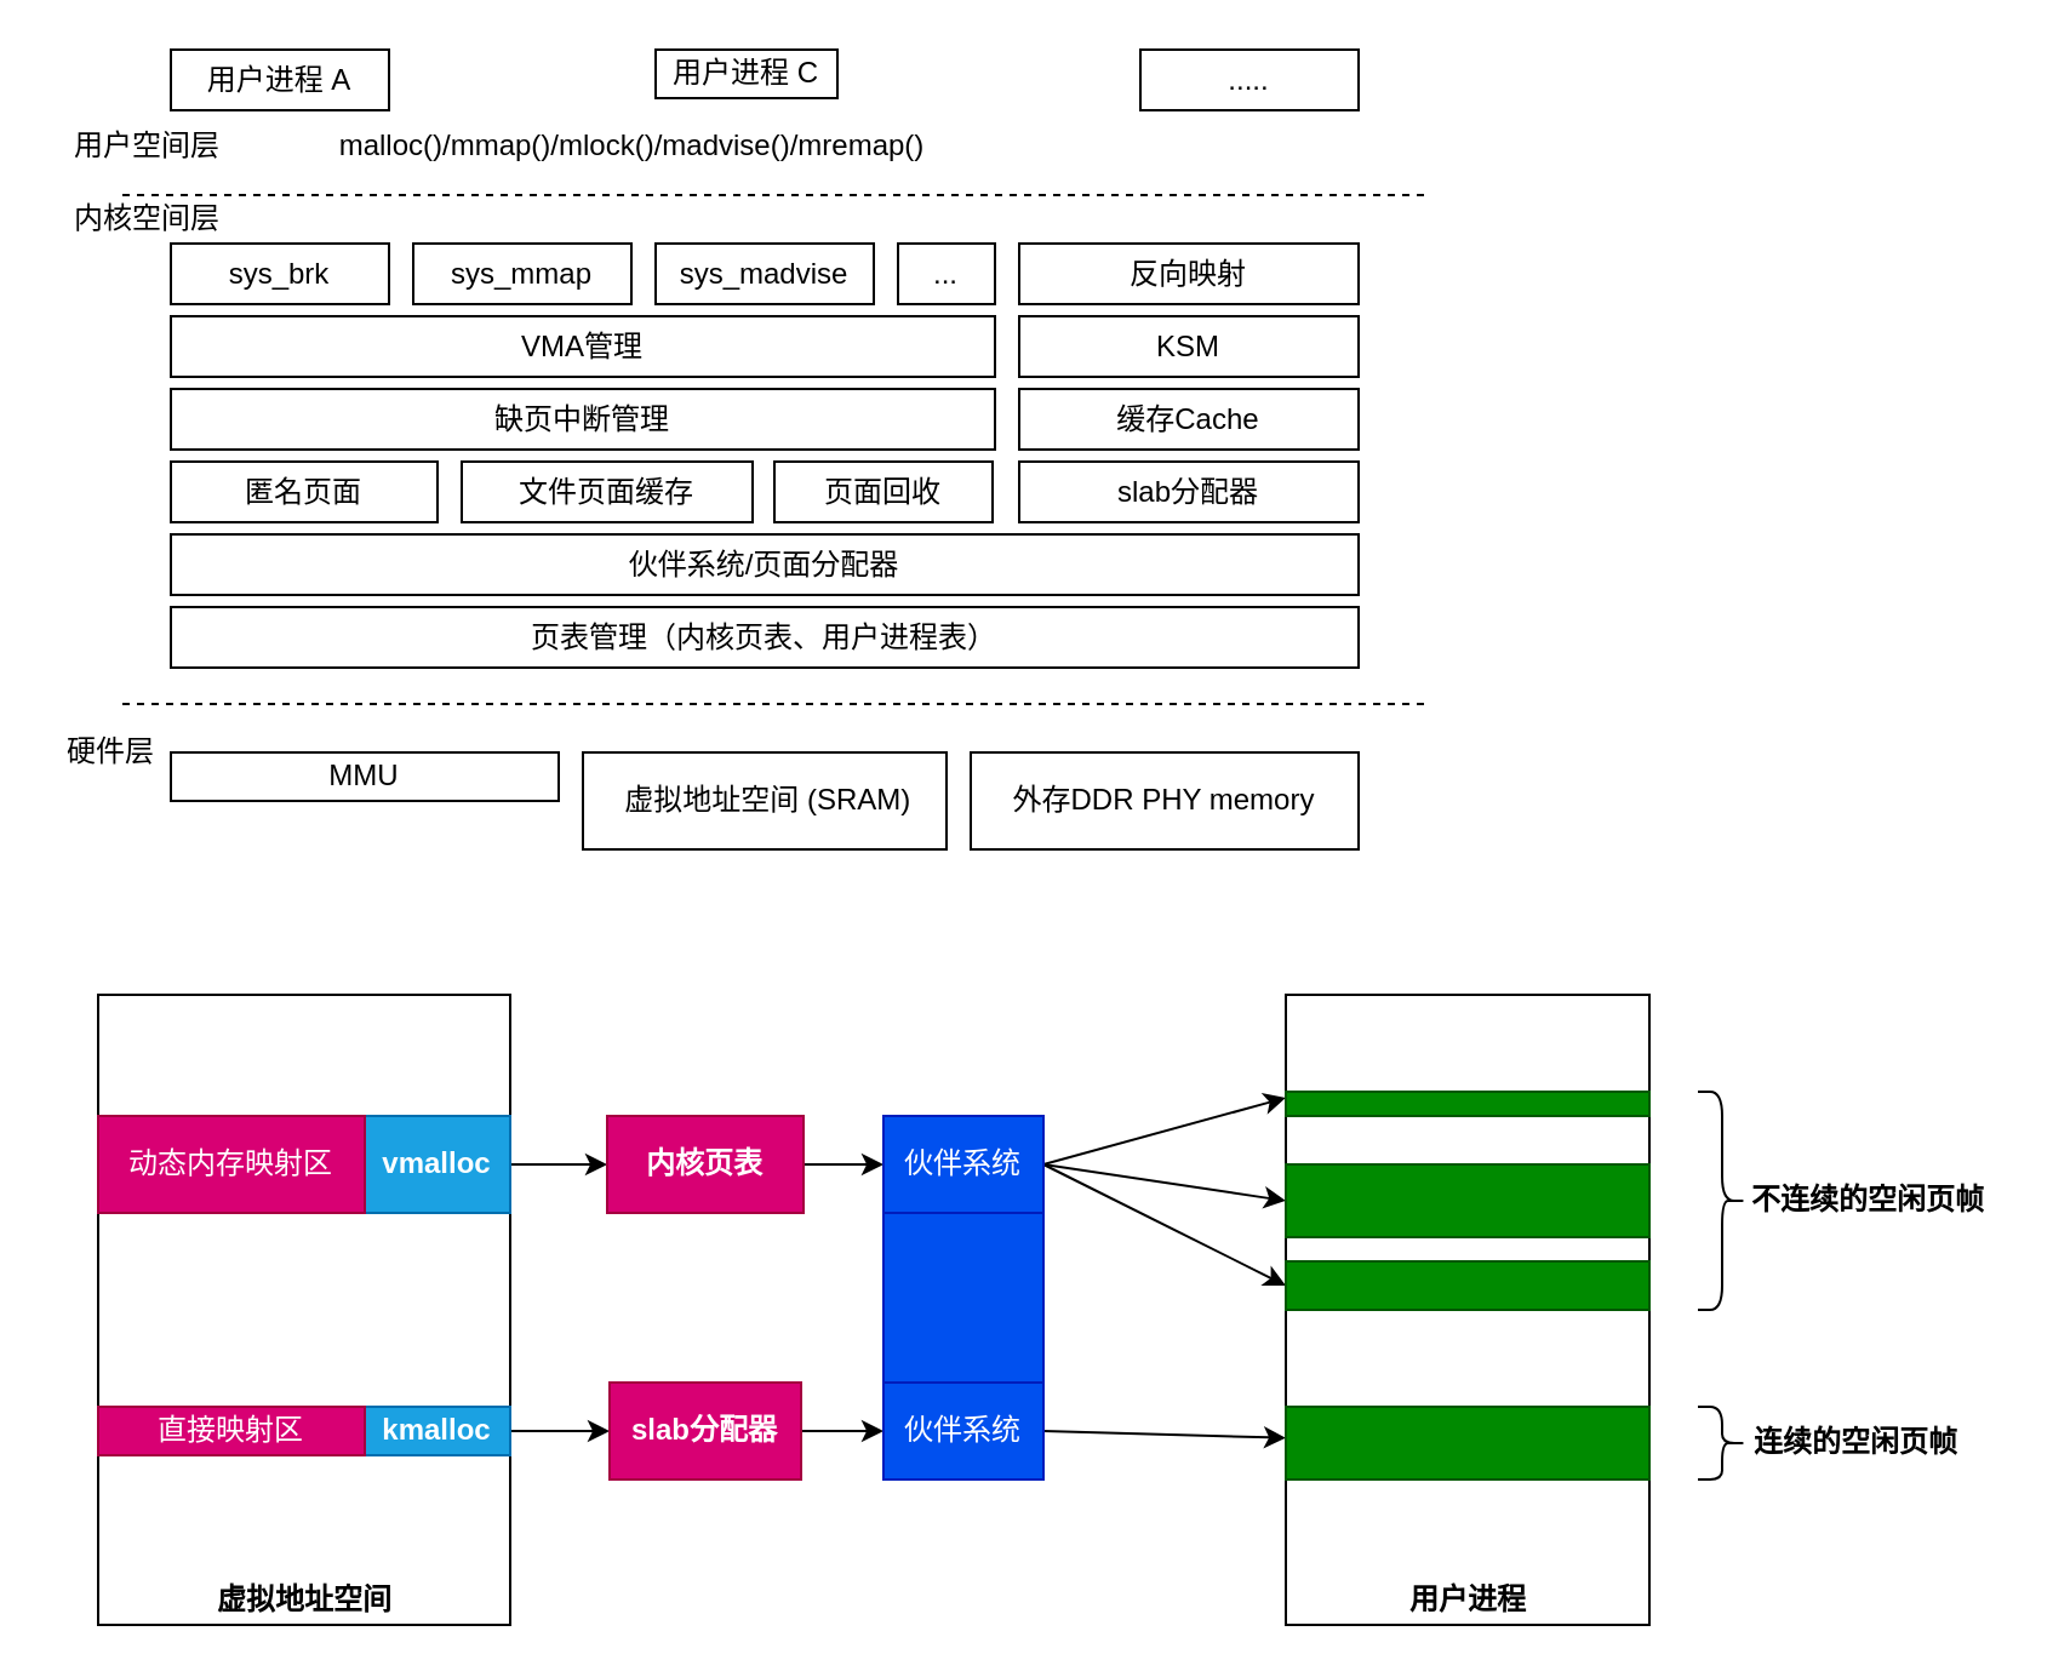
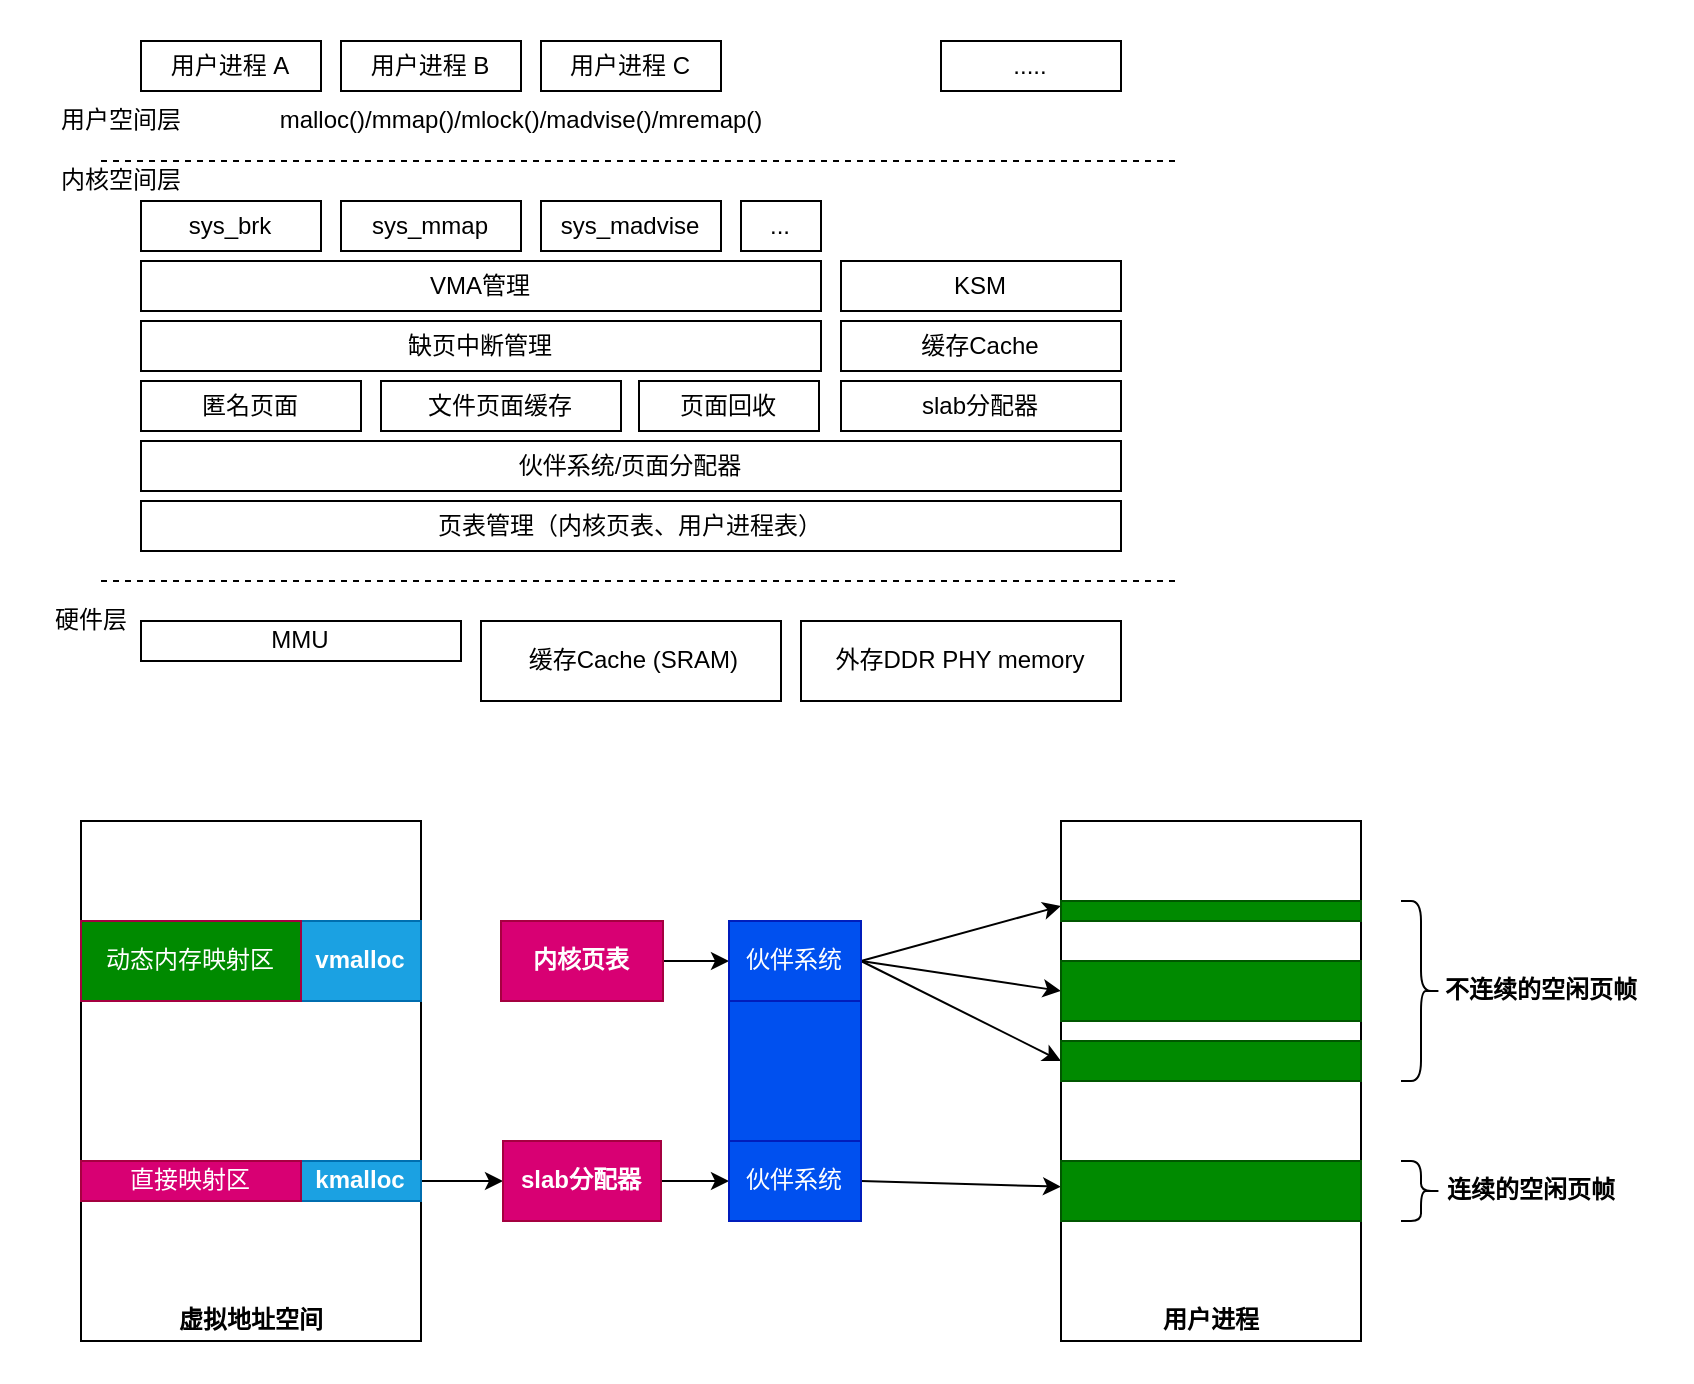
- <mxCell id="26" value="用户进程 C" style="rounded=0;whiteSpace=wrap;html=1;" parent="1" vertex="1"><mxGeometry x="270" y="20" width="75" height="20" as="geometry" /></mxCell>
+ <mxCell id="26" value="用户进程 C" style="rounded=0;whiteSpace=wrap;html=1;" parent="1" vertex="1"><mxGeometry x="270" y="20" width="90" height="25" as="geometry" /></mxCell>
+ <mxCell id="25" value="用户进程 B" style="rounded=0;whiteSpace=wrap;html=1;" parent="1" vertex="1"><mxGeometry x="170" y="20" width="90" height="25" as="geometry" /></mxCell>
- <mxCell id="16" value="反向映射" style="rounded=0;whiteSpace=wrap;html=1;" parent="1" vertex="1"><mxGeometry x="420" y="100" width="140" height="25" as="geometry" /></mxCell>
- <mxCell id="3" value="&amp;nbsp;虚拟地址空间 (SRAM)" style="rounded=0;whiteSpace=wrap;html=1;" parent="1" vertex="1"><mxGeometry x="240" y="310" width="150" height="40" as="geometry" /></mxCell>
+ <mxCell id="3" value="&amp;nbsp;缓存Cache (SRAM)" style="rounded=0;whiteSpace=wrap;html=1;" parent="1" vertex="1"><mxGeometry x="240" y="310" width="150" height="40" as="geometry" /></mxCell>
- <mxCell id="38" value="动态内存映射区" style="rounded=0;whiteSpace=wrap;html=1;fillColor=#d80073;fontColor=#ffffff;strokeColor=#A50040;" vertex="1" parent="1"><mxGeometry x="40" y="460" width="110" height="40" as="geometry" /></mxCell>
+ <mxCell id="38" value="动态内存映射区" style="rounded=0;whiteSpace=wrap;html=1;fillColor=#008a00;fontColor=#ffffff;strokeColor=#A50040;" vertex="1" parent="1"><mxGeometry x="40" y="460" width="110" height="40" as="geometry" /></mxCell>
- <mxCell id="34" style="edgeStyle=orthogonalEdgeStyle;rounded=0;orthogonalLoop=1;jettySize=auto;html=1;exitX=1;exitY=0.5;exitDx=0;exitDy=0;" edge="1" parent="1" source="35" target="41"><mxGeometry relative="1" as="geometry" /></mxCell>
